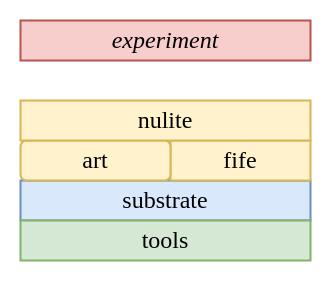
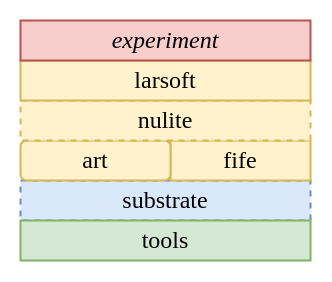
+ <mxCell id="7" value="&lt;font style=&quot;font-size: 24px;&quot; face=&quot;Lucida Console&quot;&gt;larsoft&lt;/font&gt;" style="rounded=0;whiteSpace=wrap;html=1;strokeWidth=2;fillColor=#fff2cc;strokeColor=#d6b656;" vertex="1" parent="1"><mxGeometry x="20" y="60" width="290" height="40" as="geometry" /></mxCell>
- <mxCell id="6" value="&lt;font style=&quot;font-size: 24px;&quot; face=&quot;Lucida Console&quot;&gt;nulite&lt;/font&gt;" style="rounded=0;whiteSpace=wrap;html=1;strokeWidth=2;fillColor=#fff2cc;strokeColor=#d6b656;" vertex="1" parent="1"><mxGeometry x="20" y="100" width="290" height="40" as="geometry" /></mxCell>
+ <mxCell id="6" value="&lt;font style=&quot;font-size: 24px;&quot; face=&quot;Lucida Console&quot;&gt;nulite&lt;/font&gt;" style="rounded=0;whiteSpace=wrap;html=1;strokeWidth=2;fillColor=#fff2cc;strokeColor=#d6b656;dashed=1;" vertex="1" parent="1"><mxGeometry x="20" y="100" width="290" height="40" as="geometry" /></mxCell>
- <mxCell id="2" value="&lt;font style=&quot;font-size: 24px;&quot; face=&quot;Lucida Console&quot;&gt;substrate&lt;/font&gt;" style="rounded=0;whiteSpace=wrap;html=1;strokeWidth=2;fillColor=#dae8fc;strokeColor=#6c8ebf;" vertex="1" parent="1"><mxGeometry x="20" y="180" width="290" height="40" as="geometry" /></mxCell>
+ <mxCell id="2" value="&lt;font style=&quot;font-size: 24px;&quot; face=&quot;Lucida Console&quot;&gt;substrate&lt;/font&gt;" style="rounded=0;whiteSpace=wrap;html=1;strokeWidth=2;fillColor=#dae8fc;strokeColor=#6c8ebf;dashed=1;" vertex="1" parent="1"><mxGeometry x="20" y="180" width="290" height="40" as="geometry" /></mxCell>
